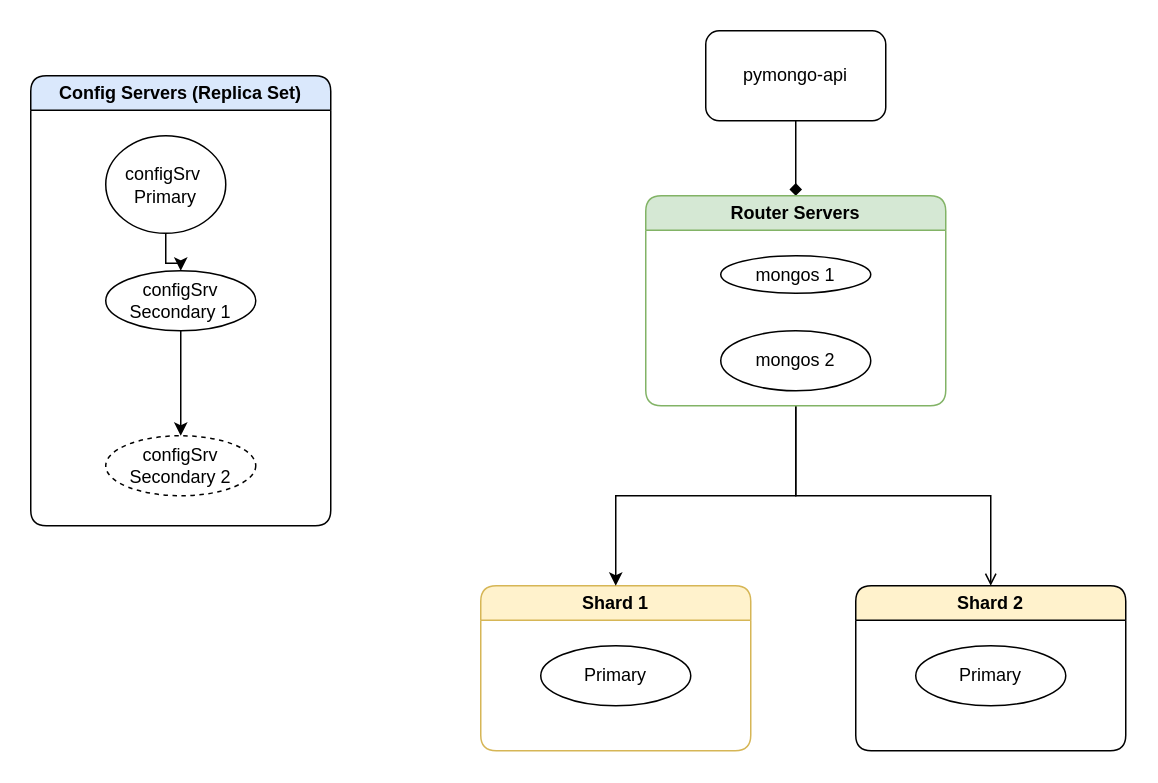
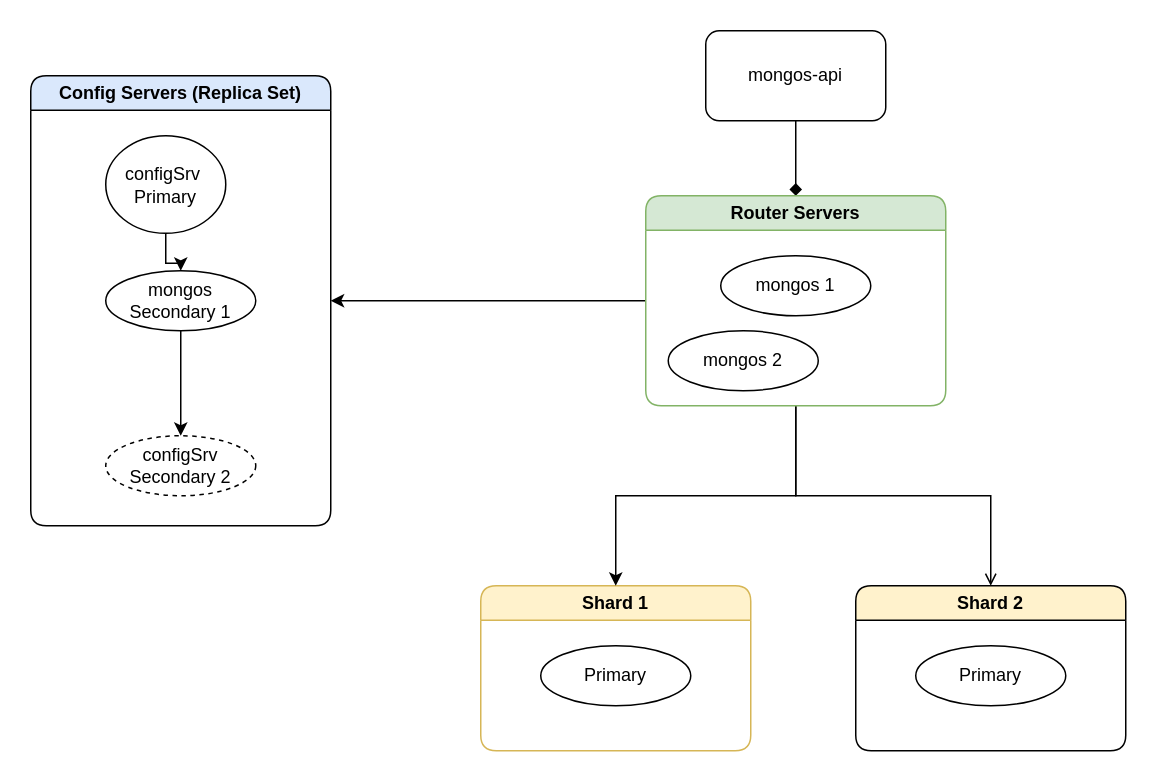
- <mxCell id="13" value="pymongo-api" style="rounded=1;whiteSpace=wrap;html=1;" parent="1" vertex="1"><mxGeometry x="470" y="20" width="120" height="60" as="geometry" /></mxCell>
+ <mxCell id="13" value="mongos-api" style="rounded=1;whiteSpace=wrap;html=1;" parent="1" vertex="1"><mxGeometry x="470" y="20" width="120" height="60" as="geometry" /></mxCell>
- <mxCell id="18" value="mongos 1" style="ellipse;whiteSpace=wrap;html=1;fillColor=#ffffff;" parent="17" vertex="1"><mxGeometry x="50" y="40" width="100" height="25" as="geometry" /></mxCell>
+ <mxCell id="18" value="mongos 1" style="ellipse;whiteSpace=wrap;html=1;fillColor=#ffffff;" parent="17" vertex="1"><mxGeometry x="50" y="40" width="100" height="40" as="geometry" /></mxCell>
- <mxCell id="7" value="configSrv&lt;div&gt;Secondary 1&lt;/div&gt;" style="ellipse;whiteSpace=wrap;html=1;fillColor=#ffffff;" parent="2" vertex="1"><mxGeometry x="50" y="130" width="100" height="40" as="geometry" /></mxCell>
+ <mxCell id="7" value="mongos&lt;div&gt;Secondary 1&lt;/div&gt;" style="ellipse;whiteSpace=wrap;html=1;fillColor=#ffffff;" parent="2" vertex="1"><mxGeometry x="50" y="130" width="100" height="40" as="geometry" /></mxCell>
+ <mxCell id="16" style="edgeStyle=orthogonalEdgeStyle;rounded=0;orthogonalLoop=1;jettySize=auto;html=1;entryX=1;entryY=0.5;entryDx=0;entryDy=0;" parent="1" source="17" target="2" edge="1"><mxGeometry relative="1" as="geometry" /></mxCell>
- <mxCell id="19" value="mongos 2" style="ellipse;whiteSpace=wrap;html=1;fillColor=#ffffff;" parent="17" vertex="1"><mxGeometry x="50" y="90" width="100" height="40" as="geometry" /></mxCell>
+ <mxCell id="19" value="mongos 2" style="ellipse;whiteSpace=wrap;html=1;fillColor=#ffffff;" parent="17" vertex="1"><mxGeometry x="15" y="90" width="100" height="40" as="geometry" /></mxCell>
